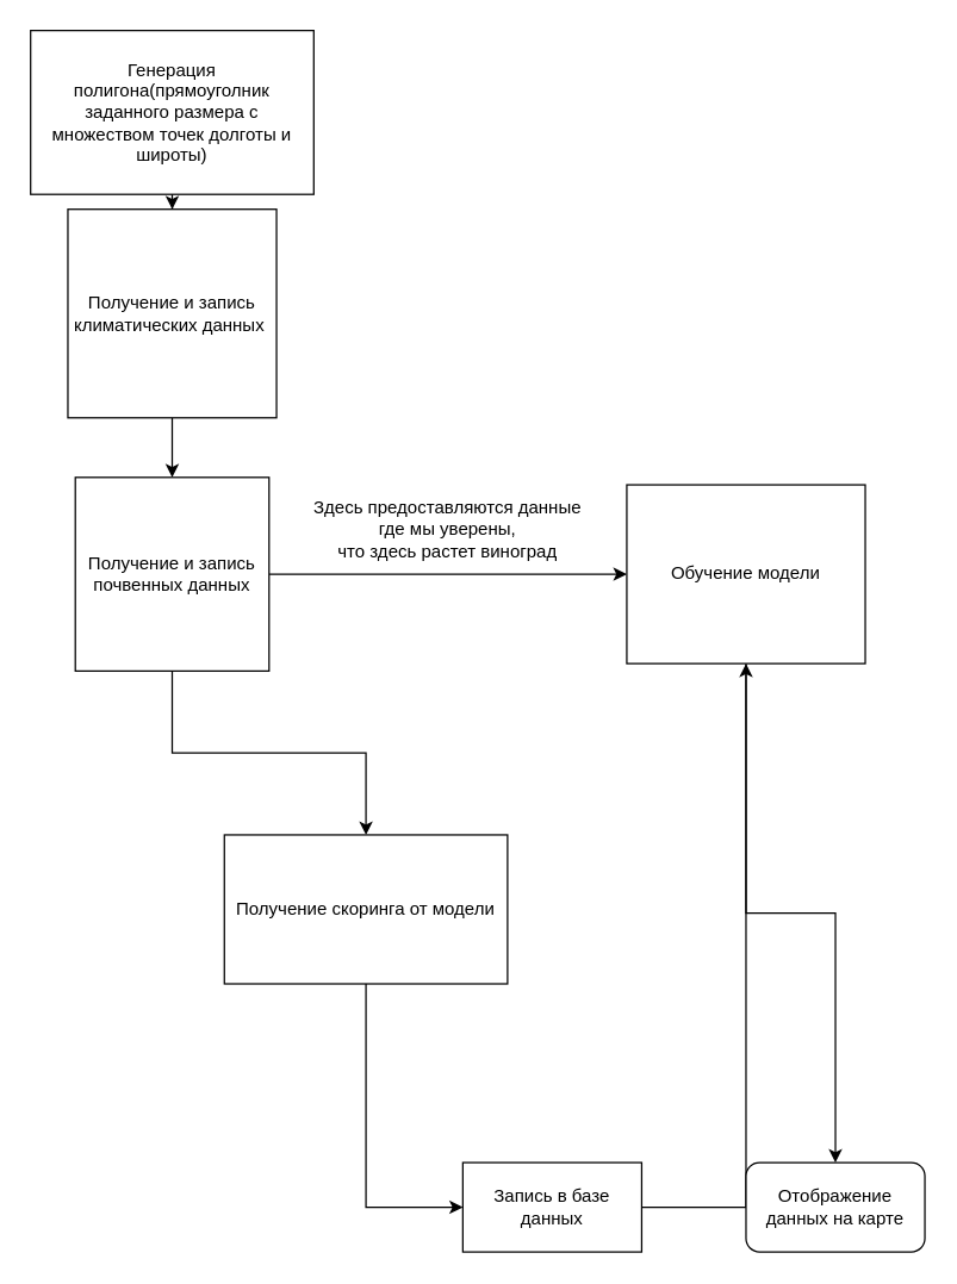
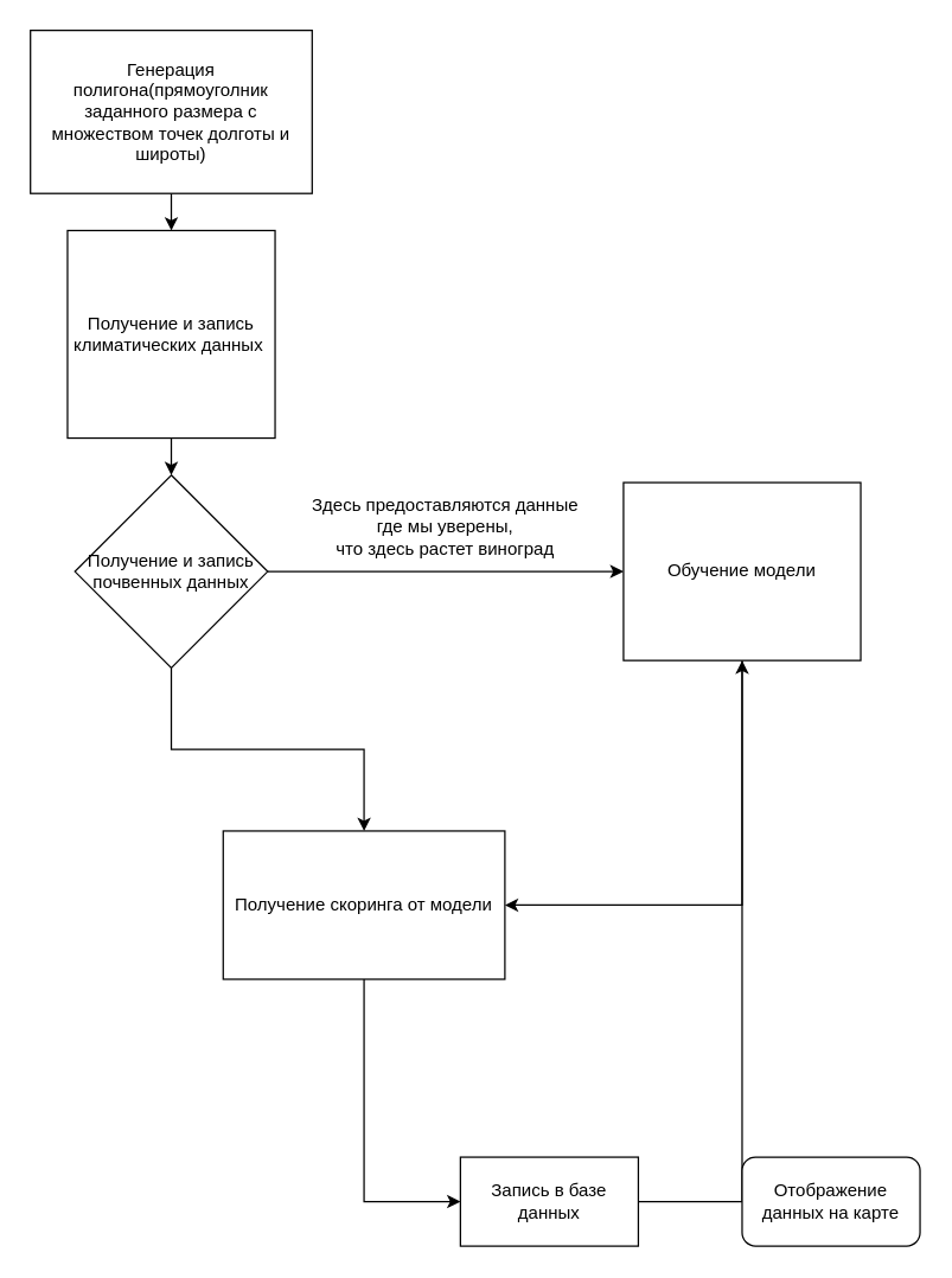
- <mxCell id="5" value="Получение и запись климатических данных&amp;nbsp;" style="whiteSpace=wrap;html=1;aspect=fixed;" vertex="1" parent="1"><mxGeometry x="45" y="140" width="140" height="140" as="geometry" /></mxCell>
+ <mxCell id="5" value="Получение и запись климатических данных&amp;nbsp;" style="whiteSpace=wrap;html=1;aspect=fixed;" vertex="1" parent="1"><mxGeometry x="45" y="155" width="140" height="140" as="geometry" /></mxCell>
- <mxCell id="8" value="Получение и запись почвенных данных" style="whiteSpace=wrap;html=1;aspect=fixed;" vertex="1" parent="1"><mxGeometry x="50" y="320" width="130" height="130" as="geometry" /></mxCell>
+ <mxCell id="8" value="Получение и запись почвенных данных" style="rhombus;whiteSpace=wrap;html=1;aspect=fixed;" vertex="1" parent="1"><mxGeometry x="50" y="320" width="130" height="130" as="geometry" /></mxCell>
- <mxCell id="9" style="edgeStyle=orthogonalEdgeStyle;rounded=0;orthogonalLoop=1;jettySize=auto;html=1;exitX=0.5;exitY=1;exitDx=0;exitDy=0;" edge="1" parent="1" source="10" target="15"><mxGeometry relative="1" as="geometry" /></mxCell>
+ <mxCell id="9" style="edgeStyle=orthogonalEdgeStyle;rounded=0;orthogonalLoop=1;jettySize=auto;html=1;exitX=0.5;exitY=1;exitDx=0;exitDy=0;entryX=1;entryY=0.5;entryDx=0;entryDy=0;" edge="1" parent="1" source="10" target="12"><mxGeometry relative="1" as="geometry" /></mxCell>
